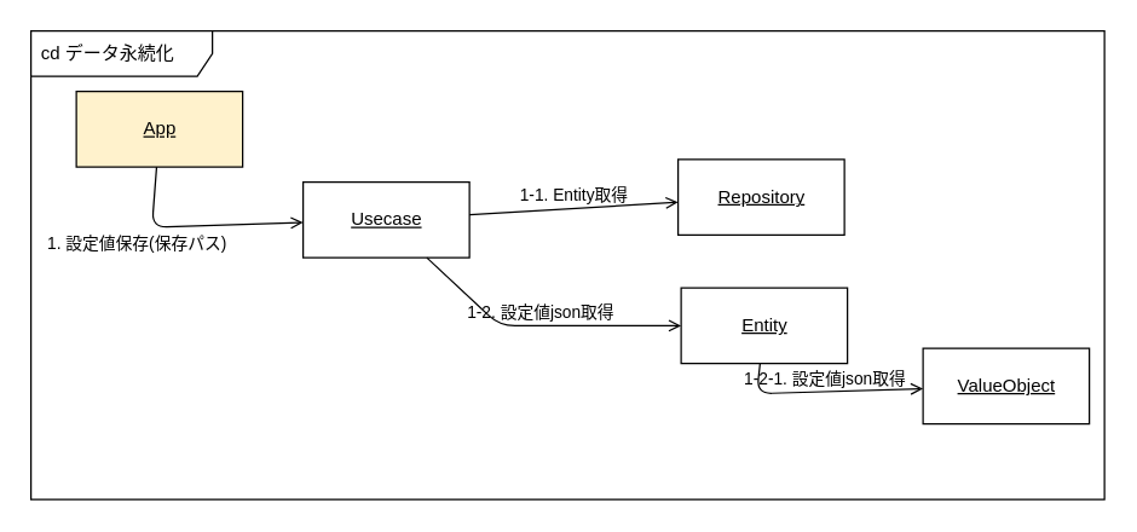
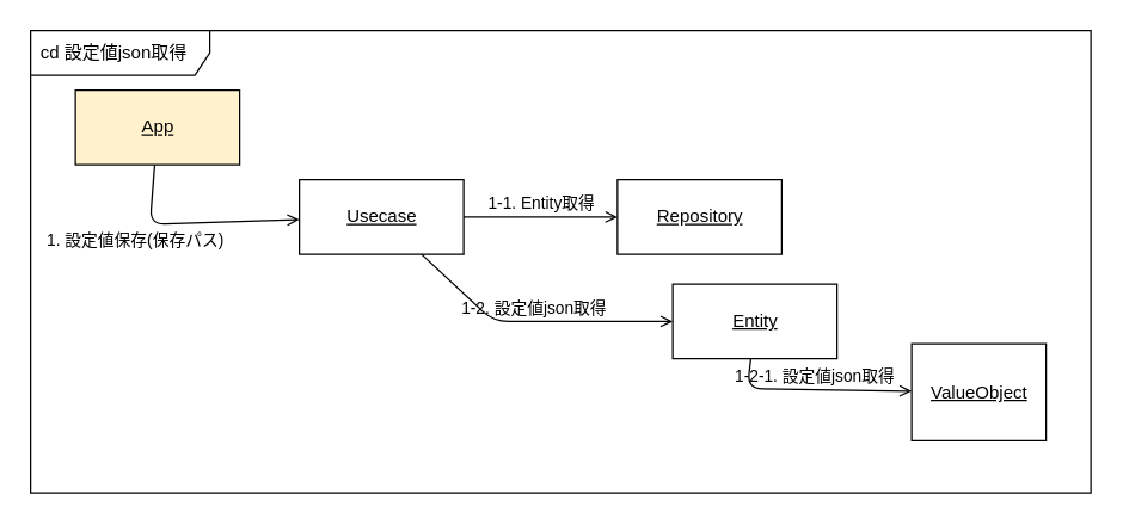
- <mxCell id="2" value="cd データ永続化" style="shape=umlFrame;whiteSpace=wrap;html=1;width=120;height=30;boundedLbl=1;verticalAlign=middle;align=left;spacingLeft=5;swimlaneFillColor=default;" parent="1" vertex="1"><mxGeometry x="20" y="20" width="710" height="310" as="geometry" /></mxCell>
+ <mxCell id="2" value="cd 設定値json取得" style="shape=umlFrame;whiteSpace=wrap;html=1;width=120;height=30;boundedLbl=1;verticalAlign=middle;align=left;spacingLeft=5;swimlaneFillColor=default;" parent="1" vertex="1"><mxGeometry x="20" y="20" width="710" height="310" as="geometry" /></mxCell>
- <mxCell id="4" value="Repository" style="html=1;fontStyle=4" parent="1" vertex="1"><mxGeometry x="448" y="105" width="110" height="50" as="geometry" /></mxCell>
+ <mxCell id="4" value="Repository" style="html=1;fontStyle=4" parent="1" vertex="1"><mxGeometry x="413" y="120" width="110" height="50" as="geometry" /></mxCell>
- <mxCell id="6" value="ValueObject" style="html=1;fontStyle=4" parent="1" vertex="1"><mxGeometry x="610" y="230" width="110" height="50" as="geometry" /></mxCell>
+ <mxCell id="6" value="ValueObject" style="html=1;fontStyle=4" parent="1" vertex="1"><mxGeometry x="610" y="230" width="90" height="65" as="geometry" /></mxCell>
